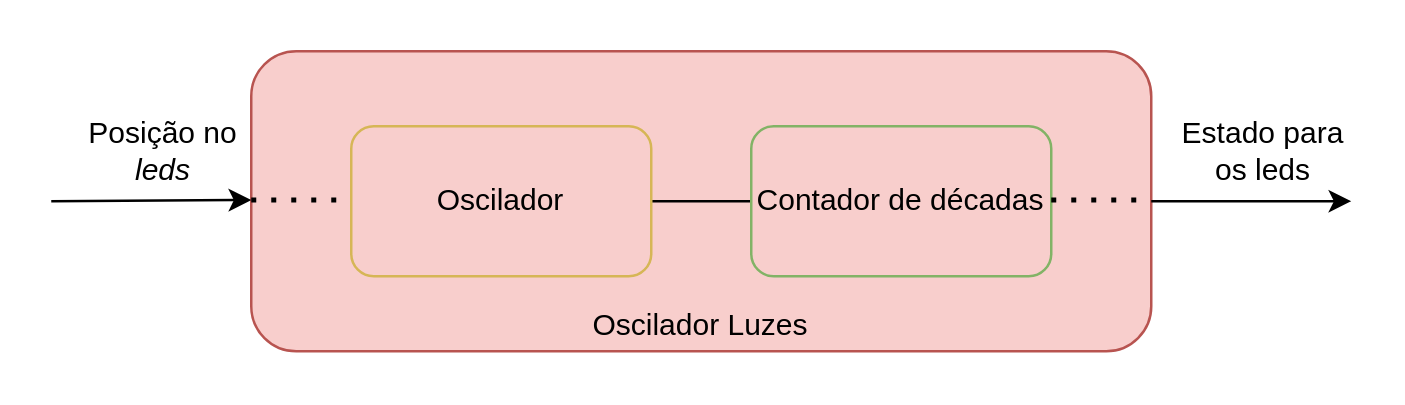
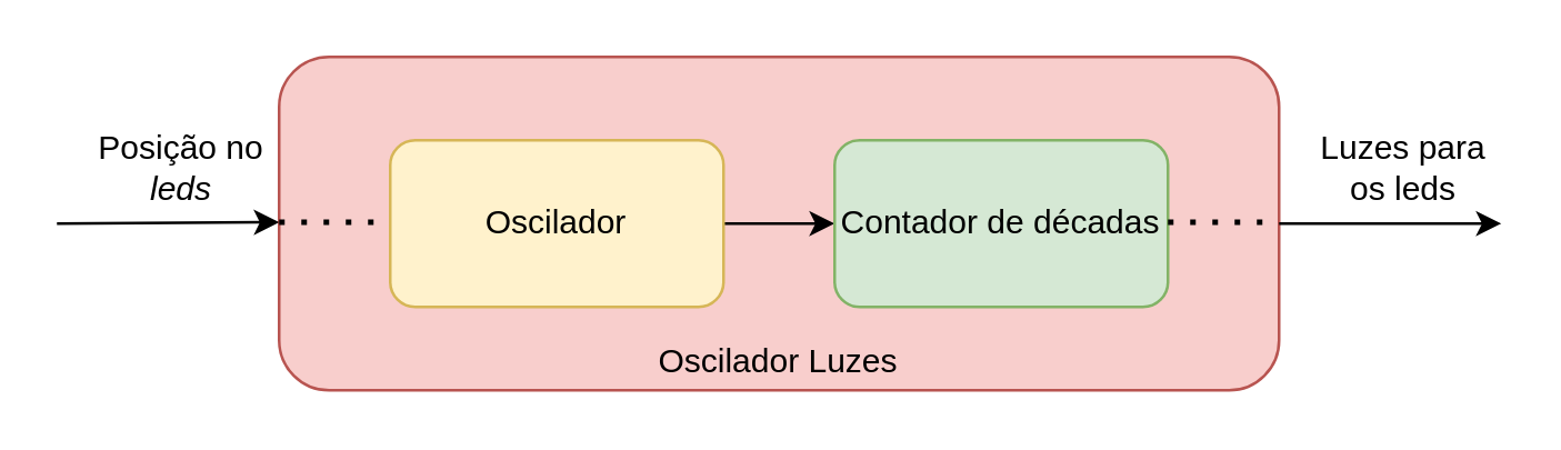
- <mxCell id="10" value="Estado para os leds" style="text;html=1;strokeColor=none;fillColor=none;align=center;verticalAlign=middle;whiteSpace=wrap;rounded=0;" vertex="1" parent="1"><mxGeometry x="470" y="50" width="70" height="20" as="geometry" /></mxCell>
+ <mxCell id="10" value="Luzes para os leds" style="text;html=1;strokeColor=none;fillColor=none;align=center;verticalAlign=middle;whiteSpace=wrap;rounded=0;" vertex="1" parent="1"><mxGeometry x="470" y="50" width="70" height="20" as="geometry" /></mxCell>
- <mxCell id="4" value="Oscilador" style="rounded=1;whiteSpace=wrap;html=1;fillColor=#f8cecc;strokeColor=#d6b656;" parent="1" vertex="1"><mxGeometry x="140" y="50" width="120" height="60" as="geometry" /></mxCell>
+ <mxCell id="4" value="Oscilador" style="rounded=1;whiteSpace=wrap;html=1;fillColor=#fff2cc;strokeColor=#d6b656;" parent="1" vertex="1"><mxGeometry x="140" y="50" width="120" height="60" as="geometry" /></mxCell>
- <mxCell id="3" value="" style="edgeStyle=orthogonalEdgeStyle;rounded=0;orthogonalLoop=1;jettySize=auto;html=1;endArrow=none;" parent="1" source="4" target="5" edge="1"><mxGeometry relative="1" as="geometry" /></mxCell>
+ <mxCell id="3" value="" style="edgeStyle=orthogonalEdgeStyle;rounded=0;orthogonalLoop=1;jettySize=auto;html=1;" parent="1" source="4" target="5" edge="1"><mxGeometry relative="1" as="geometry" /></mxCell>
- <mxCell id="5" value="Contador de décadas" style="rounded=1;whiteSpace=wrap;html=1;fillColor=#f8cecc;strokeColor=#82b366;" parent="1" vertex="1"><mxGeometry x="300" y="50" width="120" height="60" as="geometry" /></mxCell>
+ <mxCell id="5" value="Contador de décadas" style="rounded=1;whiteSpace=wrap;html=1;fillColor=#d5e8d4;strokeColor=#82b366;" parent="1" vertex="1"><mxGeometry x="300" y="50" width="120" height="60" as="geometry" /></mxCell>
